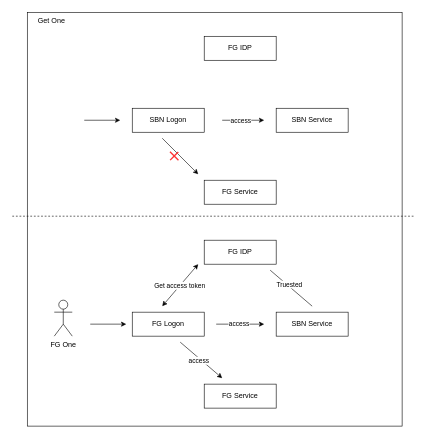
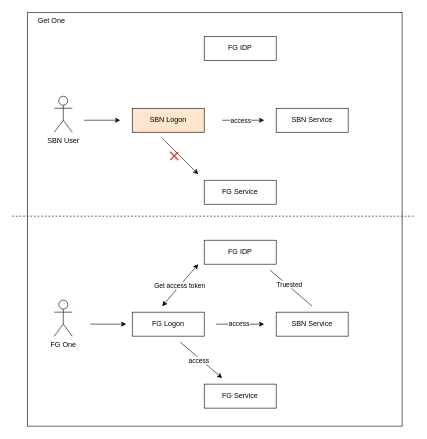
+ <mxCell id="4" value="SBN User" style="shape=umlActor;verticalLabelPosition=bottom;verticalAlign=top;html=1;outlineConnect=0;" vertex="1" parent="1"><mxGeometry x="90" y="160" width="30" height="60" as="geometry" /></mxCell>
- <mxCell id="7" value="SBN Logon" style="rounded=0;whiteSpace=wrap;html=1;" vertex="1" parent="1"><mxGeometry x="220" y="180" width="120" height="40" as="geometry" /></mxCell>
+ <mxCell id="7" value="SBN Logon" style="rounded=0;whiteSpace=wrap;html=1;fillColor=#ffe6cc;" vertex="1" parent="1"><mxGeometry x="220" y="180" width="120" height="40" as="geometry" /></mxCell>
